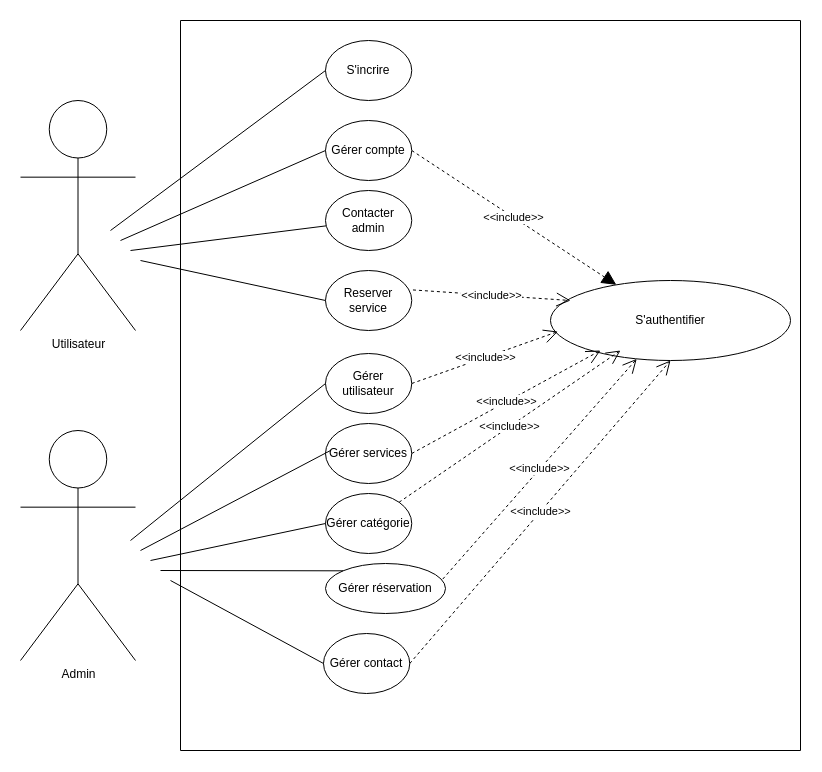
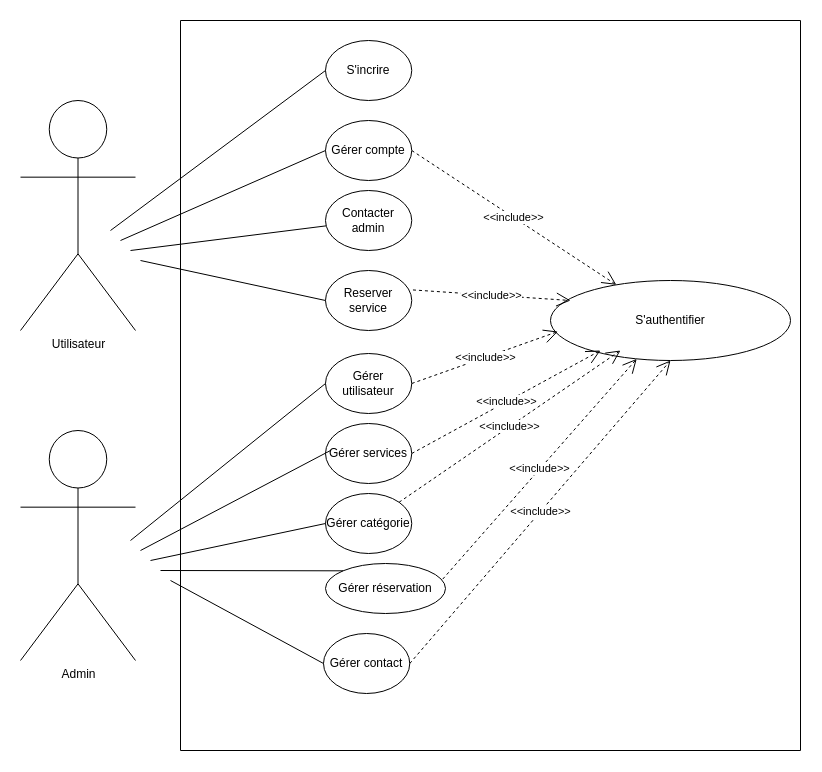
- <mxCell id="3" value="&amp;lt;&amp;lt;include&amp;gt;&amp;gt;" style="endArrow=block;endSize=12;dashed=1;html=1;rounded=0;exitX=1;exitY=0.5;exitDx=0;exitDy=0;" edge="1" parent="1" source="13" target="2"><mxGeometry width="160" relative="1" as="geometry"><mxPoint x="470" y="59.5" as="sourcePoint" /><mxPoint x="630" y="59.5" as="targetPoint" /></mxGeometry></mxCell>
+ <mxCell id="3" value="&amp;lt;&amp;lt;include&amp;gt;&amp;gt;" style="endArrow=open;endSize=12;dashed=1;html=1;rounded=0;exitX=1;exitY=0.5;exitDx=0;exitDy=0;" edge="1" parent="1" source="13" target="2"><mxGeometry width="160" relative="1" as="geometry"><mxPoint x="470" y="59.5" as="sourcePoint" /><mxPoint x="630" y="59.5" as="targetPoint" /></mxGeometry></mxCell>
